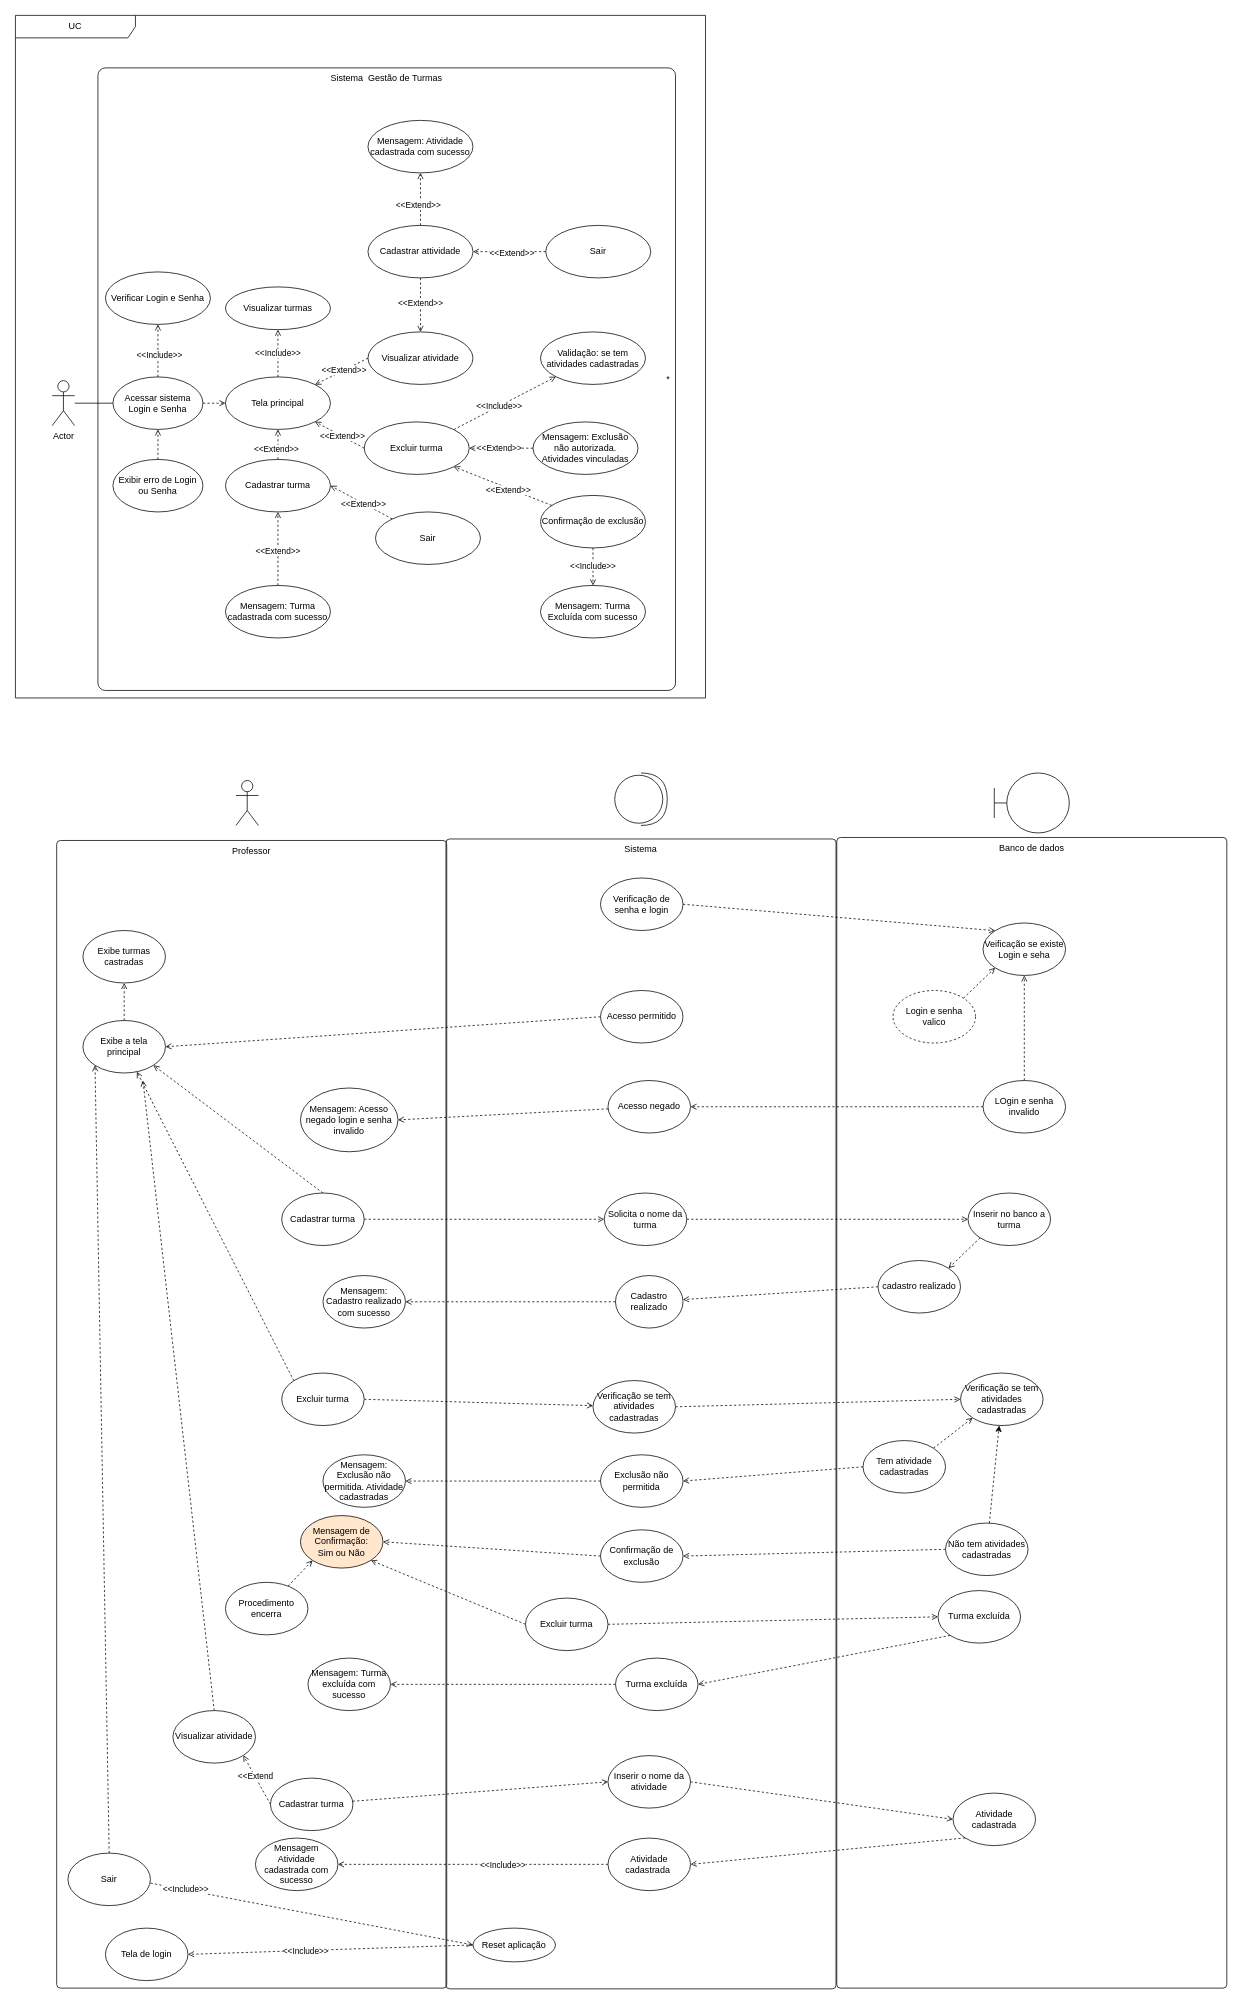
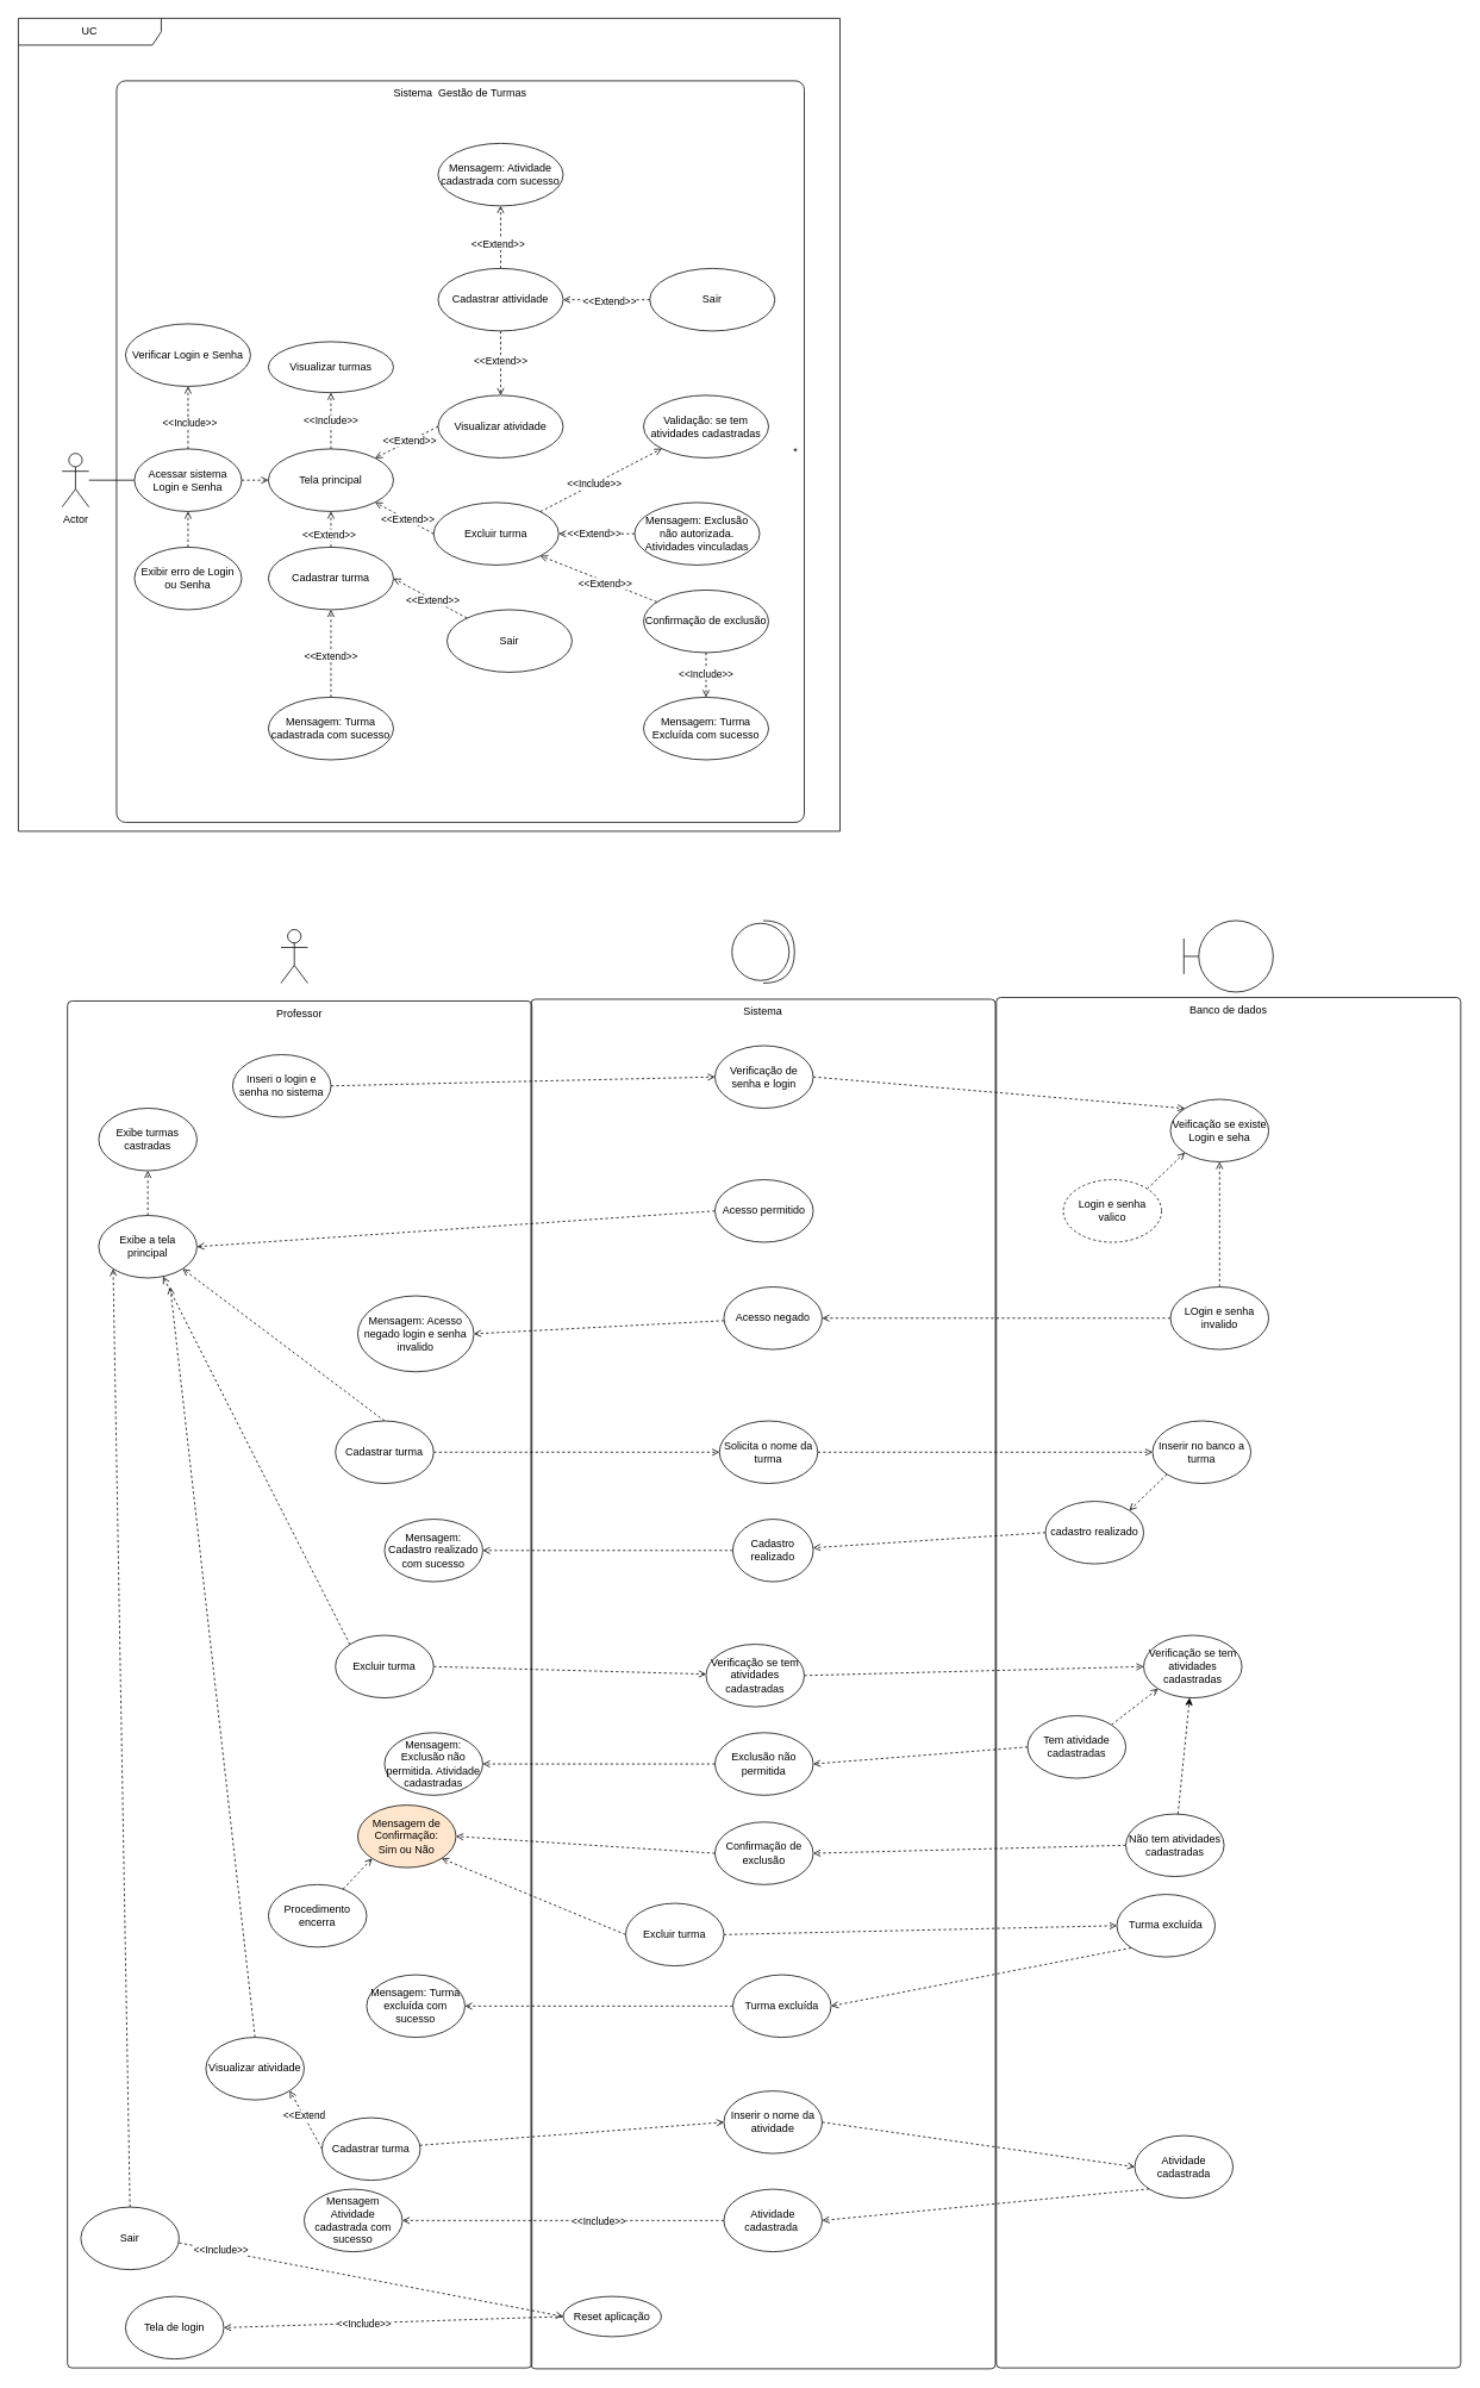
+ <mxCell id="38" style="rounded=0;orthogonalLoop=1;jettySize=auto;html=1;exitX=1;exitY=0.5;exitDx=0;exitDy=0;entryX=0;entryY=0.5;entryDx=0;entryDy=0;endArrow=open;endFill=0;dashed=1;" parent="1" source="39" target="41" edge="1"><mxGeometry relative="1" as="geometry" /></mxCell>
+ <mxCell id="39" value="Inseri o login e senha no sistema" style="ellipse;whiteSpace=wrap;html=1;" parent="1" vertex="1"><mxGeometry x="260" y="1180" width="110" height="70" as="geometry" /></mxCell>
